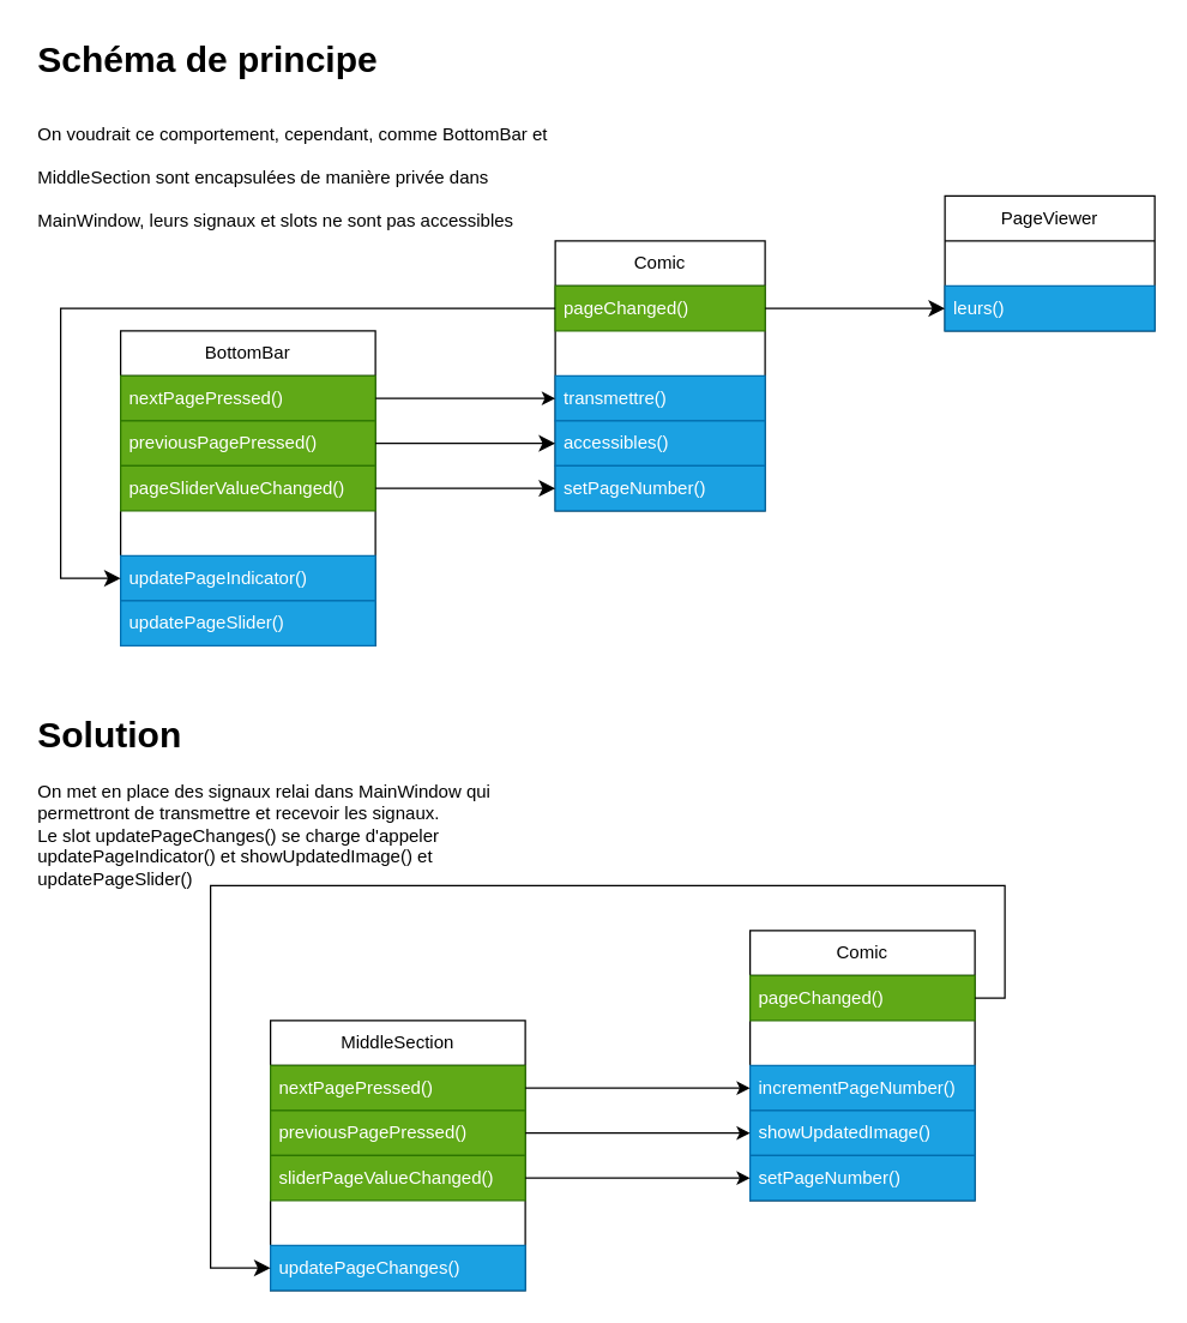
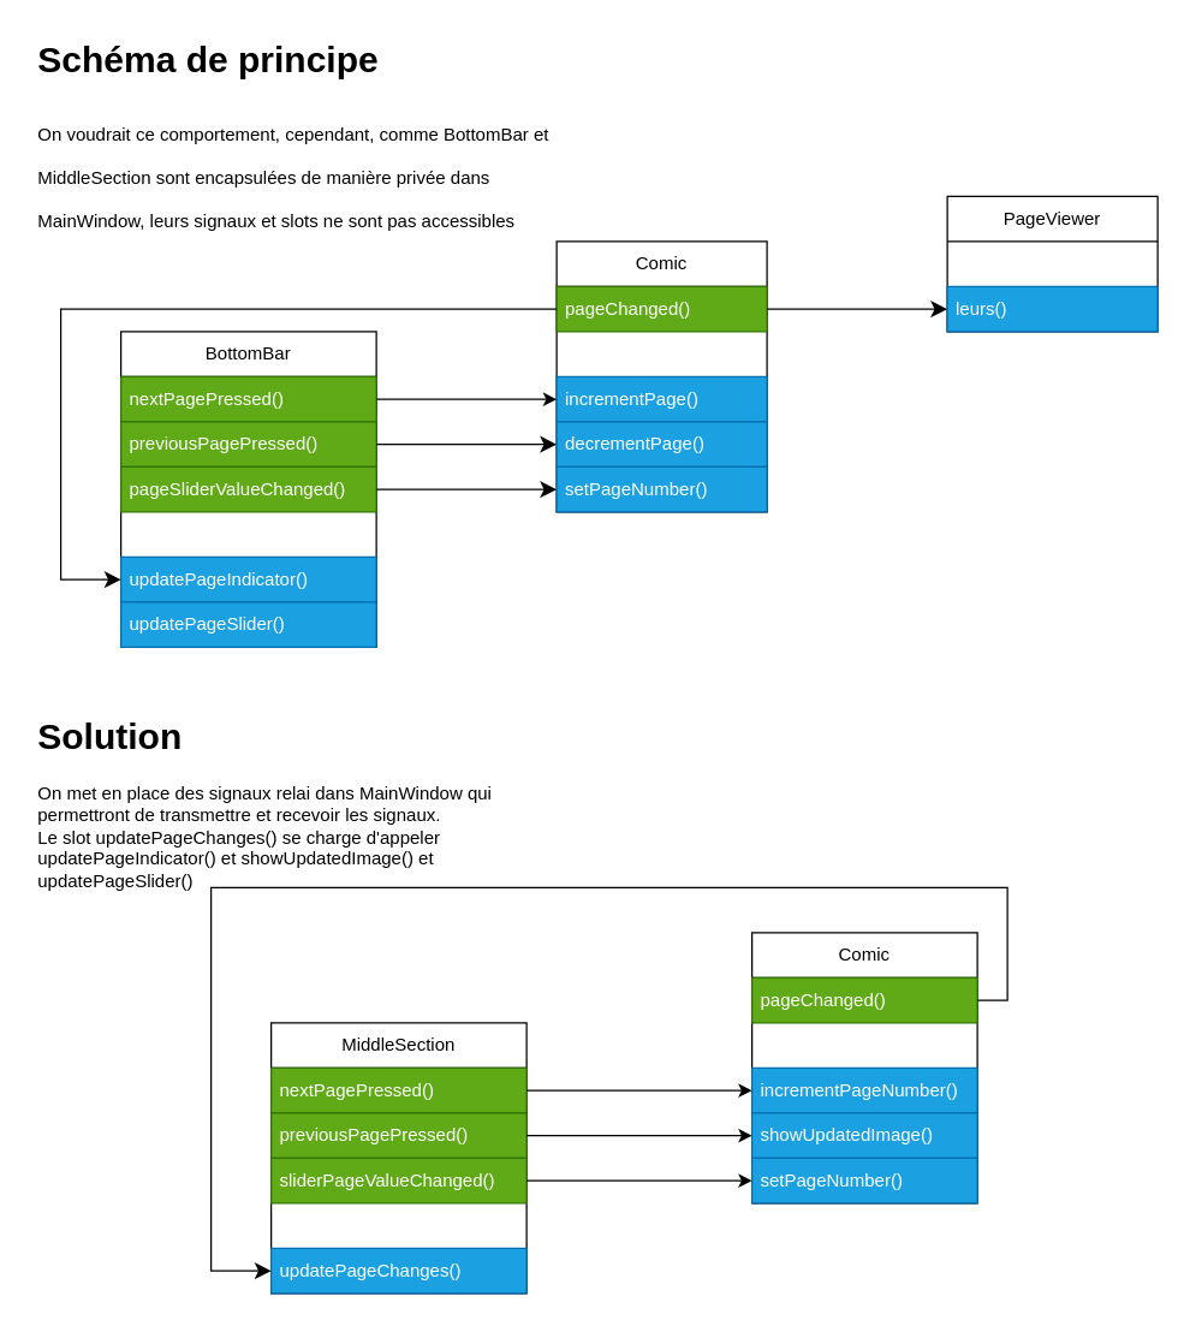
- <mxCell id="15" value="transmettre()" style="text;strokeColor=#006EAF;fillColor=#1ba1e2;align=left;verticalAlign=middle;spacingLeft=4;spacingRight=4;overflow=hidden;points=[[0,0.5],[1,0.5]];portConstraint=eastwest;rotatable=0;whiteSpace=wrap;html=1;fontColor=#ffffff;" vertex="1" parent="12"><mxGeometry y="90" width="140" height="30" as="geometry" /></mxCell>
+ <mxCell id="15" value="incrementPage()" style="text;strokeColor=#006EAF;fillColor=#1ba1e2;align=left;verticalAlign=middle;spacingLeft=4;spacingRight=4;overflow=hidden;points=[[0,0.5],[1,0.5]];portConstraint=eastwest;rotatable=0;whiteSpace=wrap;html=1;fontColor=#ffffff;" vertex="1" parent="12"><mxGeometry y="90" width="140" height="30" as="geometry" /></mxCell>
- <mxCell id="16" value="accessibles()" style="text;strokeColor=#006EAF;fillColor=#1ba1e2;align=left;verticalAlign=middle;spacingLeft=4;spacingRight=4;overflow=hidden;points=[[0,0.5],[1,0.5]];portConstraint=eastwest;rotatable=0;whiteSpace=wrap;html=1;fontColor=#ffffff;" vertex="1" parent="12"><mxGeometry y="120" width="140" height="30" as="geometry" /></mxCell>
+ <mxCell id="16" value="decrementPage()" style="text;strokeColor=#006EAF;fillColor=#1ba1e2;align=left;verticalAlign=middle;spacingLeft=4;spacingRight=4;overflow=hidden;points=[[0,0.5],[1,0.5]];portConstraint=eastwest;rotatable=0;whiteSpace=wrap;html=1;fontColor=#ffffff;" vertex="1" parent="12"><mxGeometry y="120" width="140" height="30" as="geometry" /></mxCell>
